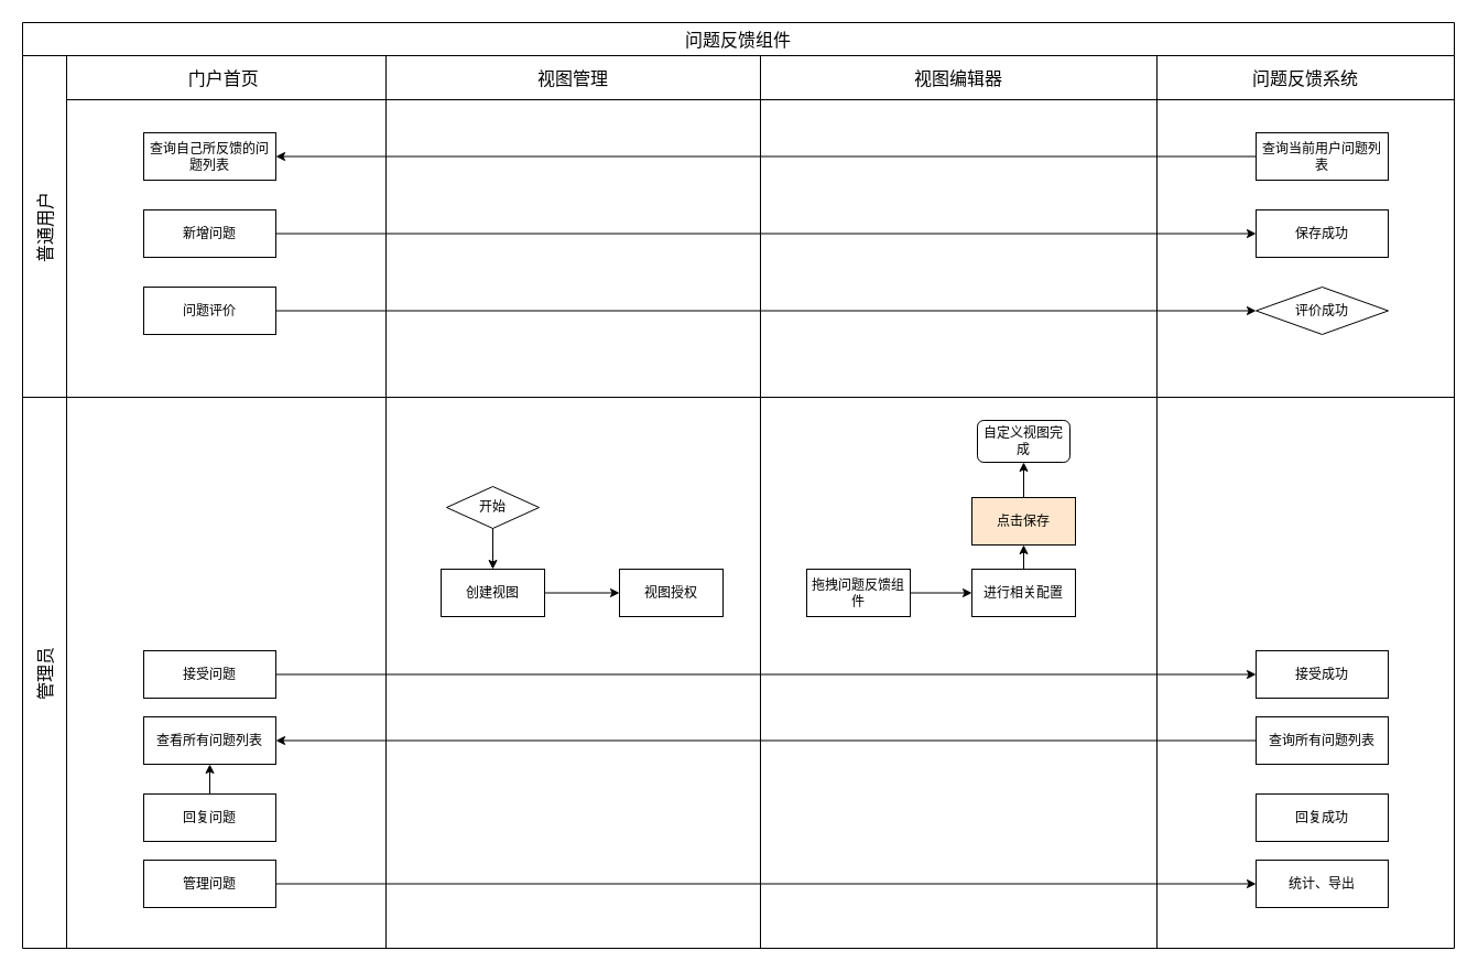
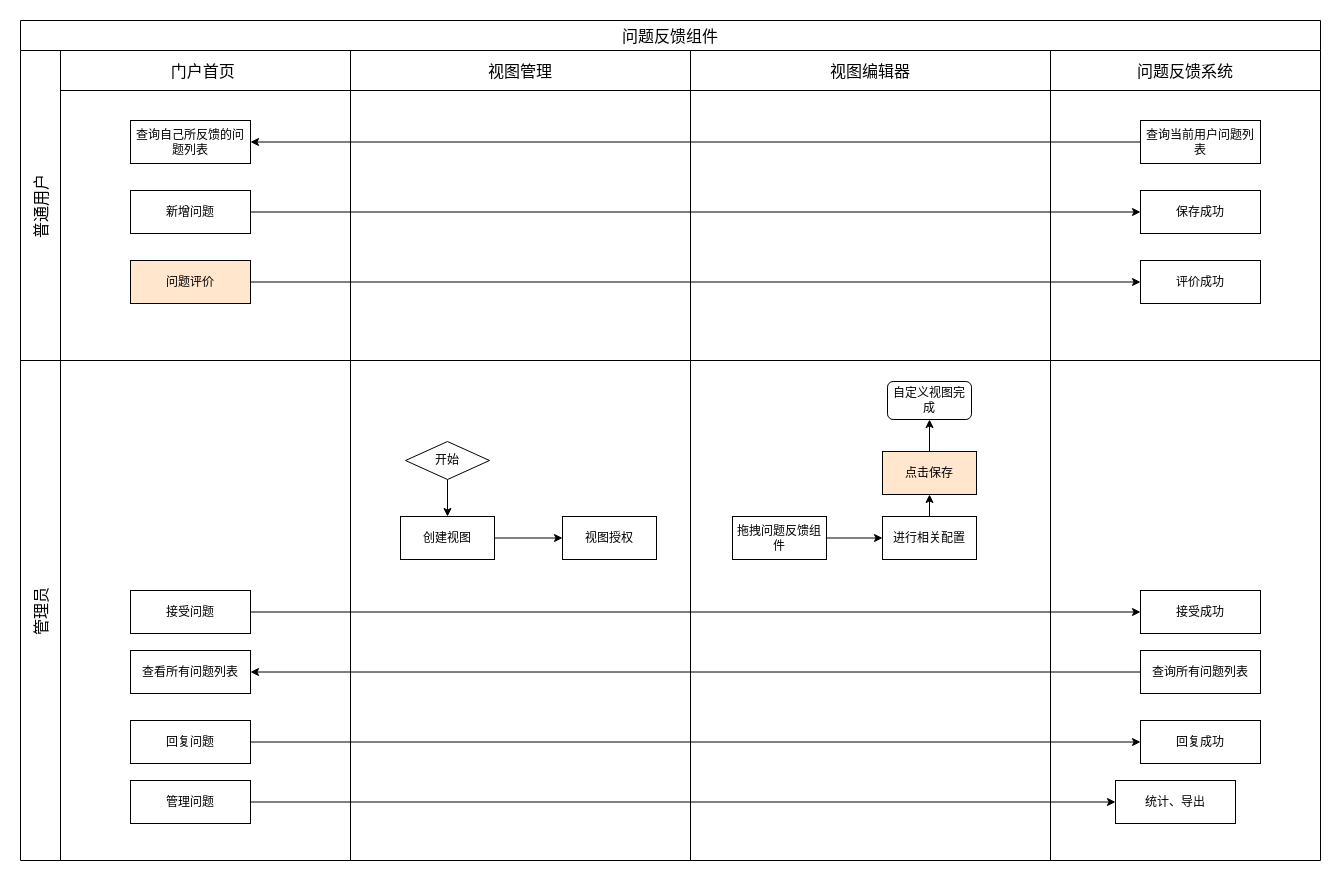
- <mxCell id="7" value="问题评价" style="rounded=0;whiteSpace=wrap;html=1;" vertex="1" parent="4"><mxGeometry x="70" y="210" width="120" height="43" as="geometry" /></mxCell>
+ <mxCell id="7" value="问题评价" style="rounded=0;whiteSpace=wrap;html=1;fillColor=#ffe6cc;" vertex="1" parent="4"><mxGeometry x="70" y="210" width="120" height="43" as="geometry" /></mxCell>
- <mxCell id="13" value="评价成功" style="rhombus;whiteSpace=wrap;html=1;" vertex="1" parent="10"><mxGeometry x="90" y="210" width="120" height="43" as="geometry" /></mxCell>
+ <mxCell id="13" value="评价成功" style="rounded=0;whiteSpace=wrap;html=1;" vertex="1" parent="10"><mxGeometry x="90" y="210" width="120" height="43" as="geometry" /></mxCell>
- <mxCell id="44" style="edgeStyle=orthogonalEdgeStyle;rounded=0;orthogonalLoop=1;jettySize=auto;html=1;" parent="34" source="36" target="35" edge="1"><mxGeometry relative="1" as="geometry" /></mxCell>
+ <mxCell id="44" style="edgeStyle=orthogonalEdgeStyle;rounded=0;orthogonalLoop=1;jettySize=auto;html=1;entryX=0;entryY=0.5;entryDx=0;entryDy=0;" parent="34" source="36" target="40" edge="1"><mxGeometry relative="1" as="geometry" /></mxCell>
- <mxCell id="41" value="统计、导出" style="rounded=0;whiteSpace=wrap;html=1;" parent="34" vertex="1"><mxGeometry x="90" y="420" width="120" height="43" as="geometry" /></mxCell>
+ <mxCell id="41" value="统计、导出" style="rounded=0;whiteSpace=wrap;html=1;" parent="34" vertex="1"><mxGeometry x="65" y="420" width="120" height="43" as="geometry" /></mxCell>
